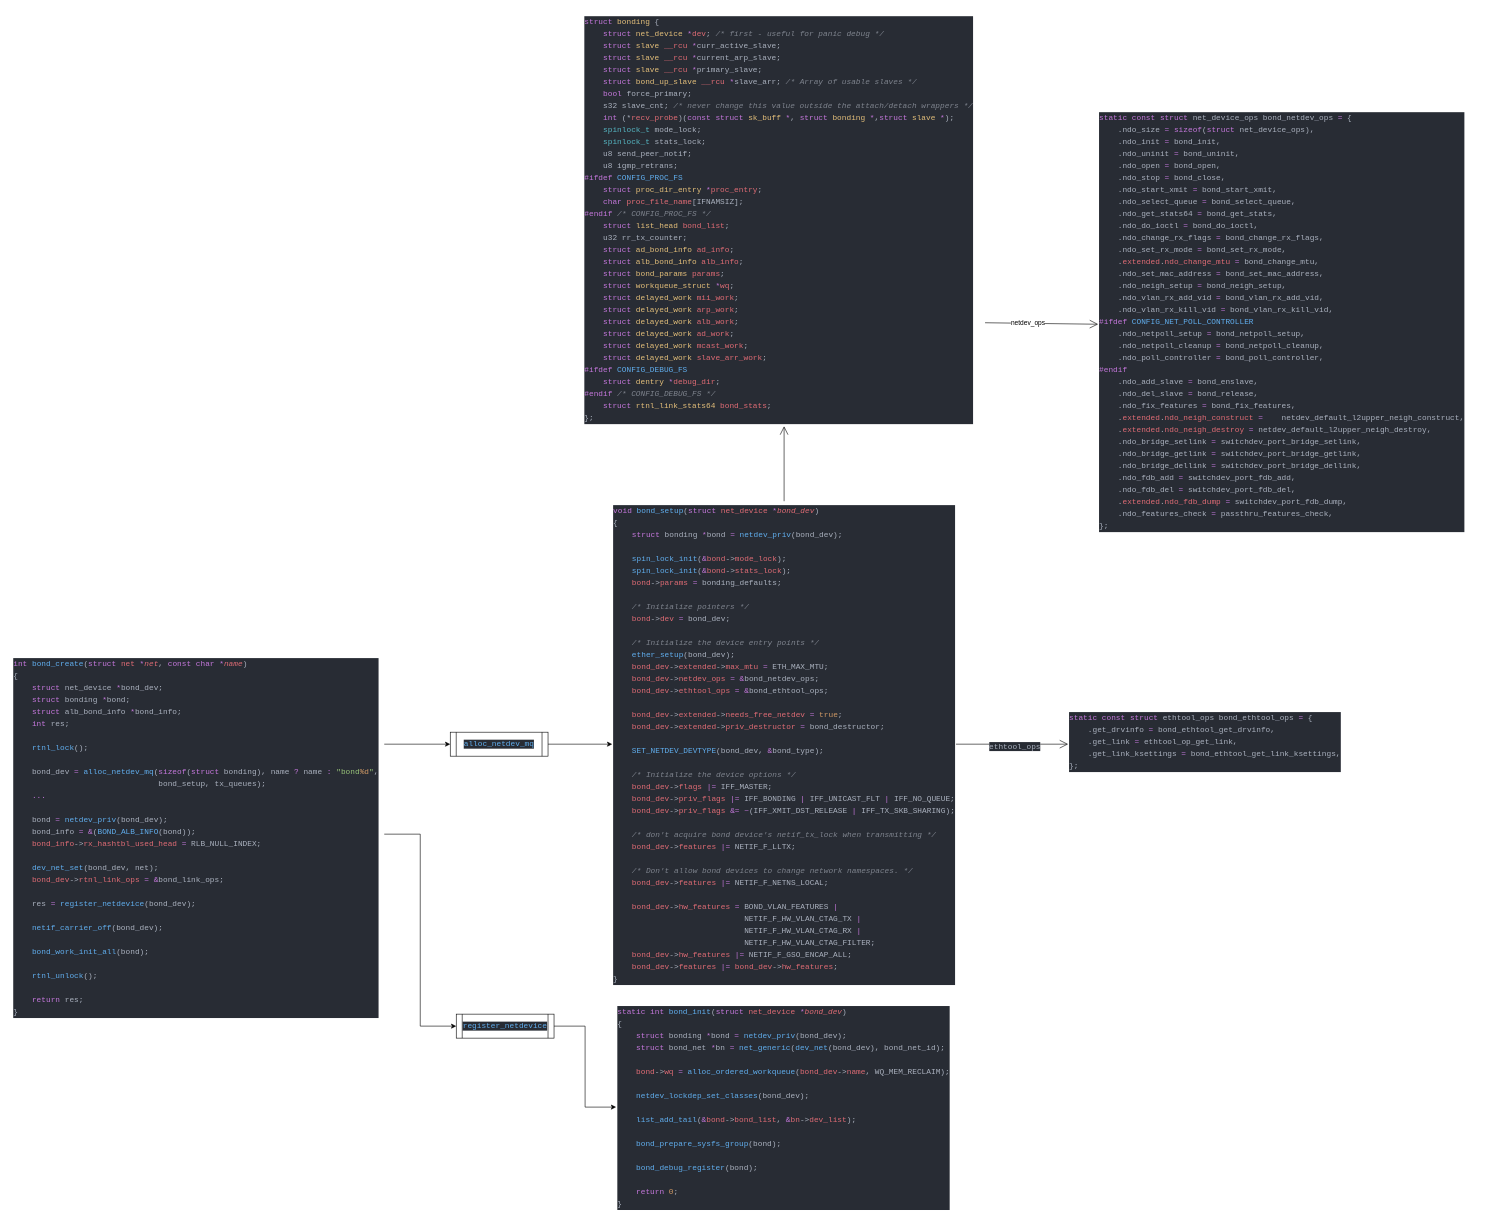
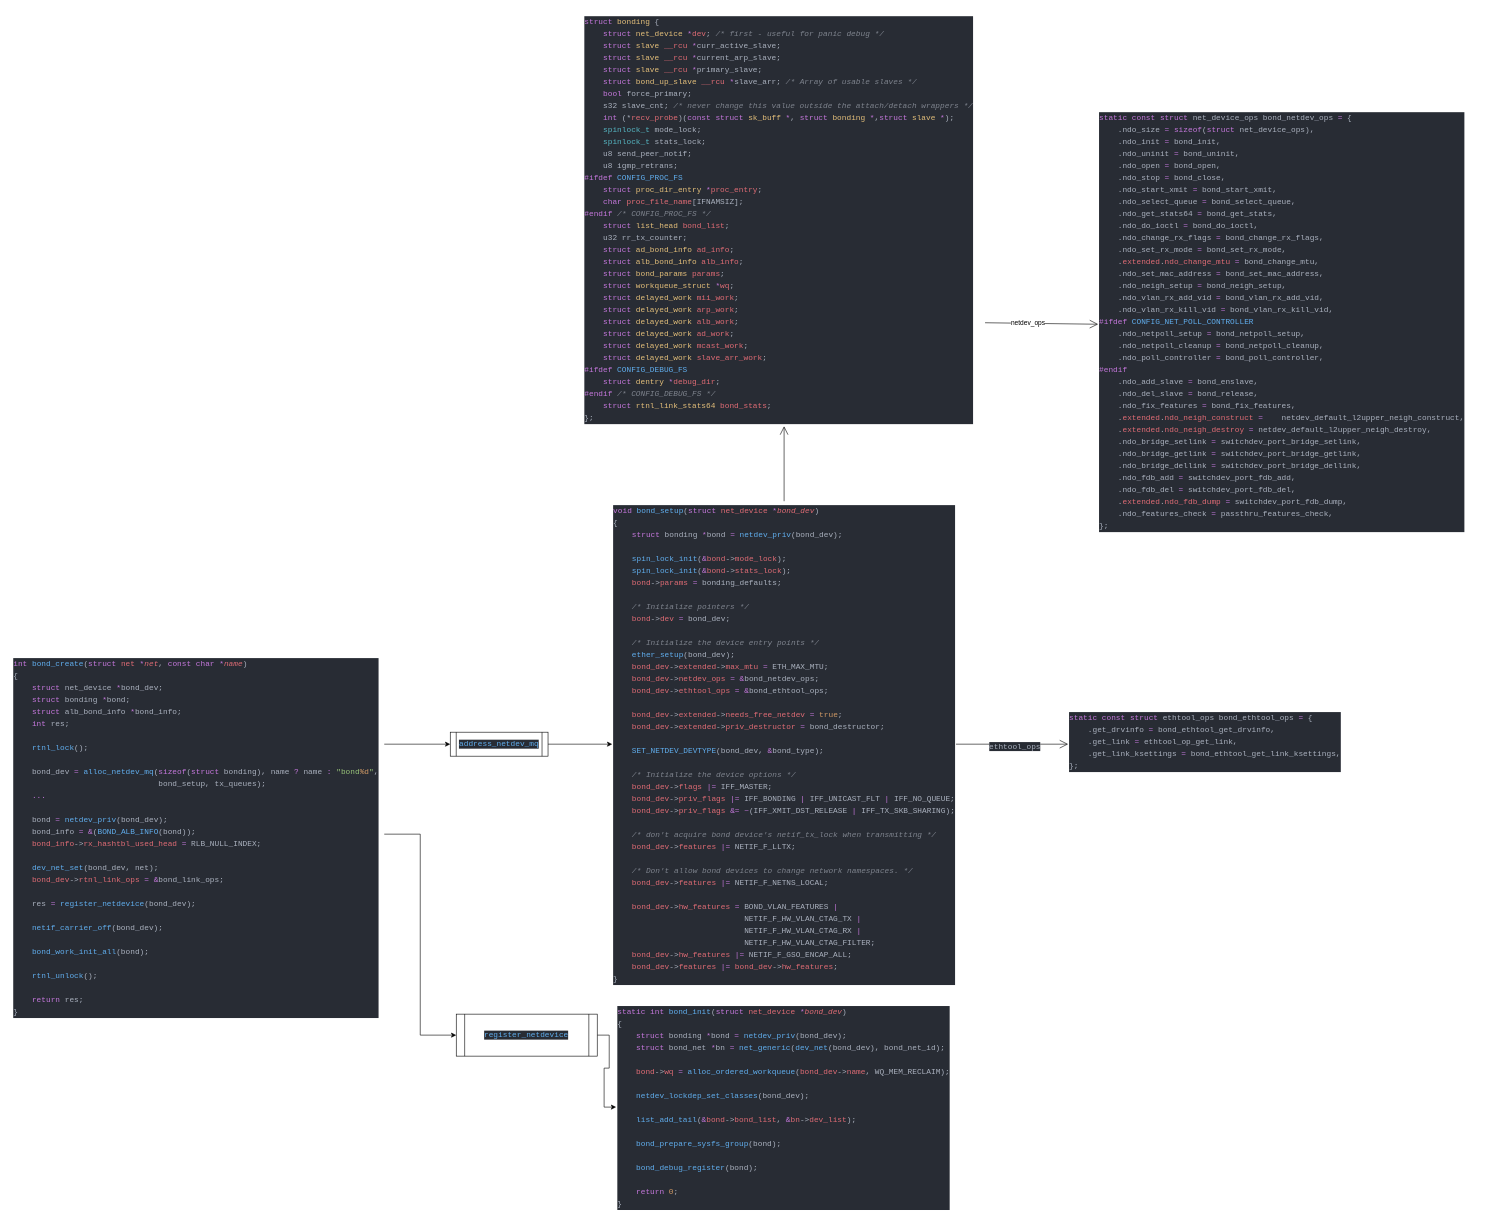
- <mxCell id="7" value="&lt;span style=&quot;color: rgb(97 , 175 , 239) ; font-family: &amp;#34;monaco&amp;#34; , &amp;#34;menlo&amp;#34; , &amp;#34;monaco&amp;#34; , &amp;#34;courier new&amp;#34; , monospace ; font-size: 13px ; text-align: left ; background-color: rgb(40 , 44 , 52)&quot;&gt;alloc_netdev_mq&lt;/span&gt;" style="shape=process;whiteSpace=wrap;html=1;backgroundOutline=1;size=0.061;" vertex="1" parent="1"><mxGeometry x="750" y="1220" width="163" height="40" as="geometry" /></mxCell>
+ <mxCell id="7" value="&lt;span style=&quot;color: rgb(97 , 175 , 239) ; font-family: &amp;#34;monaco&amp;#34; , &amp;#34;menlo&amp;#34; , &amp;#34;monaco&amp;#34; , &amp;#34;courier new&amp;#34; , monospace ; font-size: 13px ; text-align: left ; background-color: rgb(40 , 44 , 52)&quot;&gt;address_netdev_mq&lt;/span&gt;" style="shape=process;whiteSpace=wrap;html=1;backgroundOutline=1;size=0.061;" vertex="1" parent="1"><mxGeometry x="750" y="1220" width="163" height="40" as="geometry" /></mxCell>
- <mxCell id="15" value="&lt;span style=&quot;color: rgb(97 , 175 , 239) ; font-family: &amp;#34;monaco&amp;#34; , &amp;#34;menlo&amp;#34; , &amp;#34;monaco&amp;#34; , &amp;#34;courier new&amp;#34; , monospace ; font-size: 13px ; text-align: left ; background-color: rgb(40 , 44 , 52)&quot;&gt;register_netdevice&lt;/span&gt;" style="shape=process;whiteSpace=wrap;html=1;backgroundOutline=1;size=0.061;" vertex="1" parent="1"><mxGeometry x="760" y="1690" width="163" height="40" as="geometry" /></mxCell>
+ <mxCell id="15" value="&lt;span style=&quot;color: rgb(97 , 175 , 239) ; font-family: &amp;#34;monaco&amp;#34; , &amp;#34;menlo&amp;#34; , &amp;#34;monaco&amp;#34; , &amp;#34;courier new&amp;#34; , monospace ; font-size: 13px ; text-align: left ; background-color: rgb(40 , 44 , 52)&quot;&gt;register_netdevice&lt;/span&gt;" style="shape=process;whiteSpace=wrap;html=1;backgroundOutline=1;size=0.061;" vertex="1" parent="1"><mxGeometry x="760" y="1690" width="235" height="70" as="geometry" /></mxCell>
